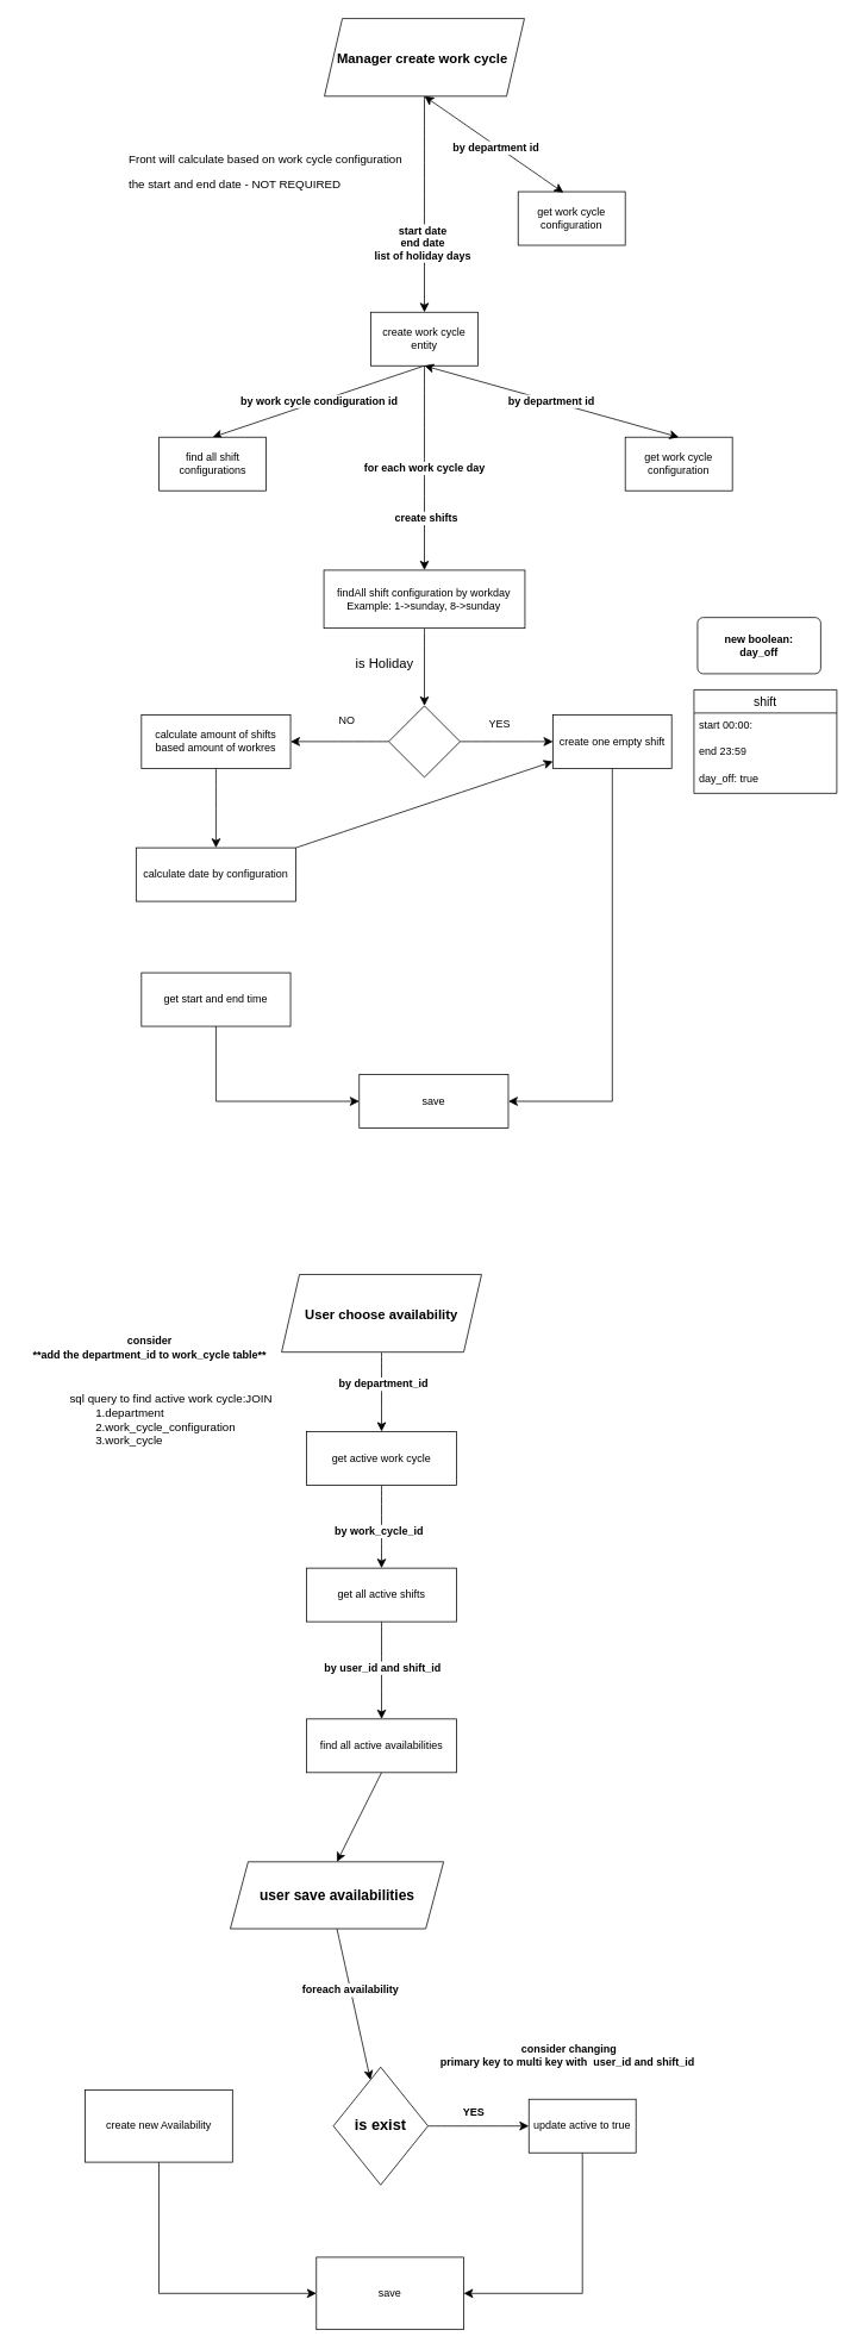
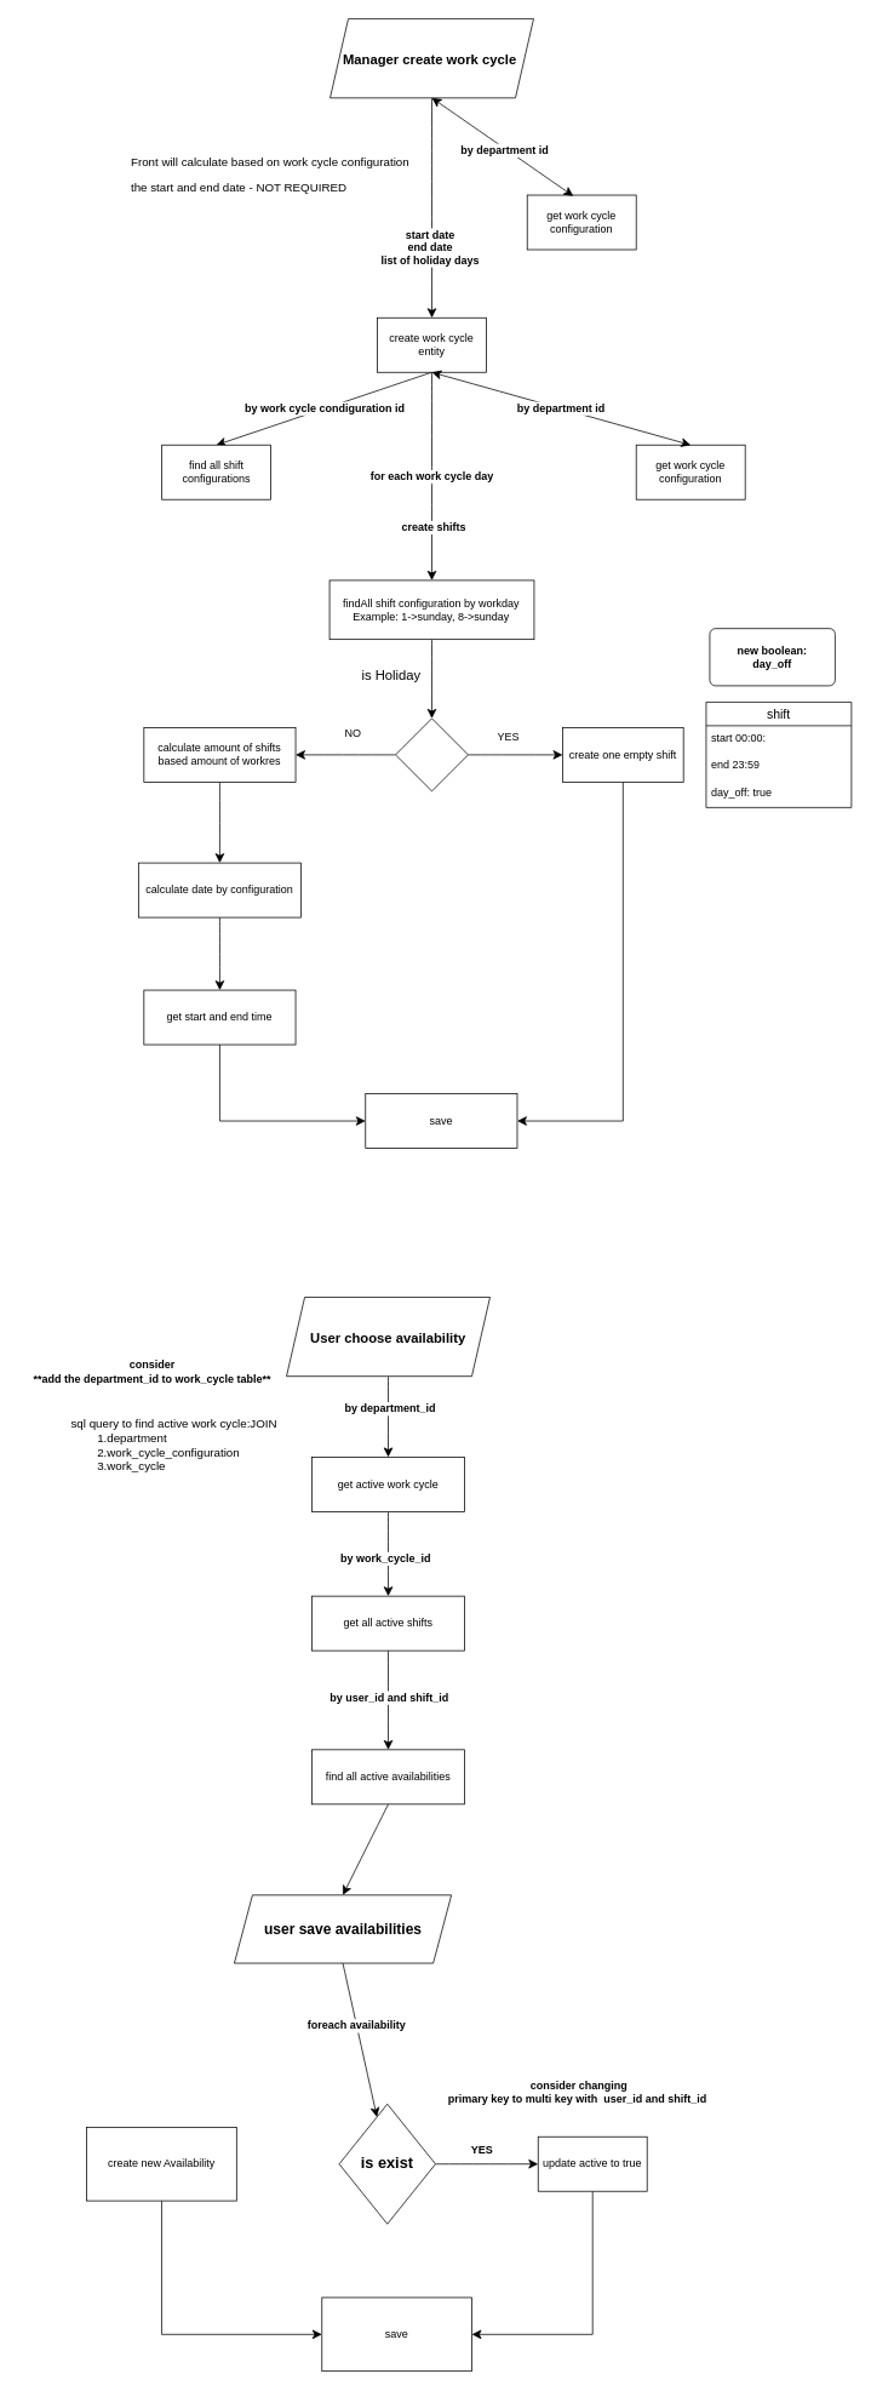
- <mxCell id="28" value="" style="edgeStyle=none;curved=1;rounded=0;orthogonalLoop=1;jettySize=auto;html=1;fontSize=12;startSize=8;endSize=8;" edge="1" parent="1" source="29" target="25"><mxGeometry relative="1" as="geometry" /></mxCell>
+ <mxCell id="28" value="" style="edgeStyle=none;curved=1;rounded=0;orthogonalLoop=1;jettySize=auto;html=1;fontSize=12;startSize=8;endSize=8;" edge="1" parent="1" source="29" target="30"><mxGeometry relative="1" as="geometry" /></mxCell>
